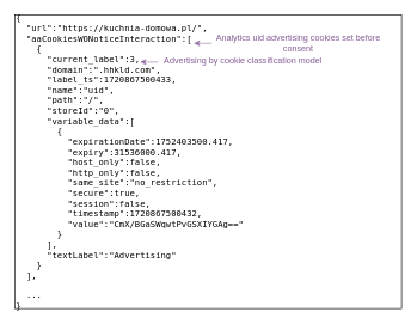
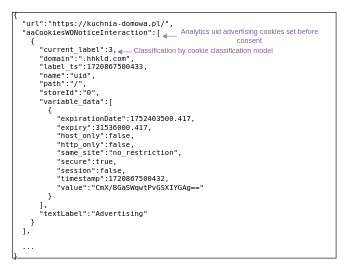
- <mxCell id="5" value="Advertising by cookie classification model" style="text;html=1;align=center;verticalAlign=middle;whiteSpace=wrap;rounded=0;fontColor=#845C96;" vertex="1" parent="1"><mxGeometry x="217" y="70" width="244" height="30" as="geometry" /></mxCell>
+ <mxCell id="5" value="Classification by cookie classification model" style="text;html=1;align=center;verticalAlign=middle;whiteSpace=wrap;rounded=0;fontColor=#845C96;" vertex="1" parent="1"><mxGeometry x="217" y="70" width="244" height="30" as="geometry" /></mxCell>
